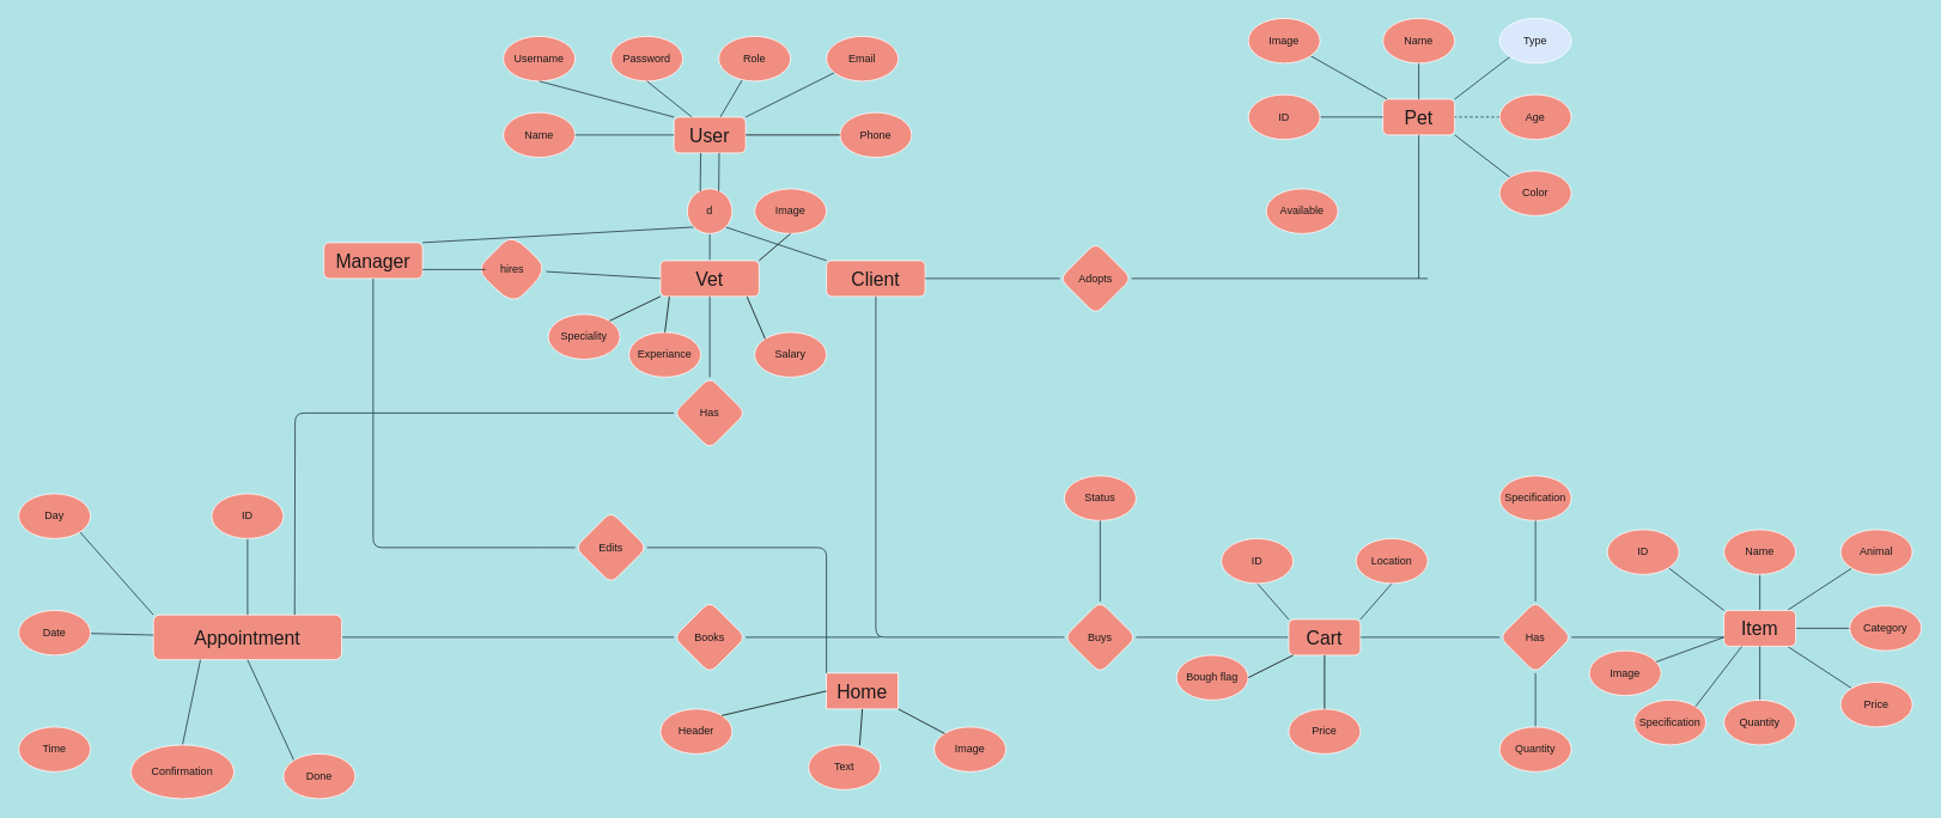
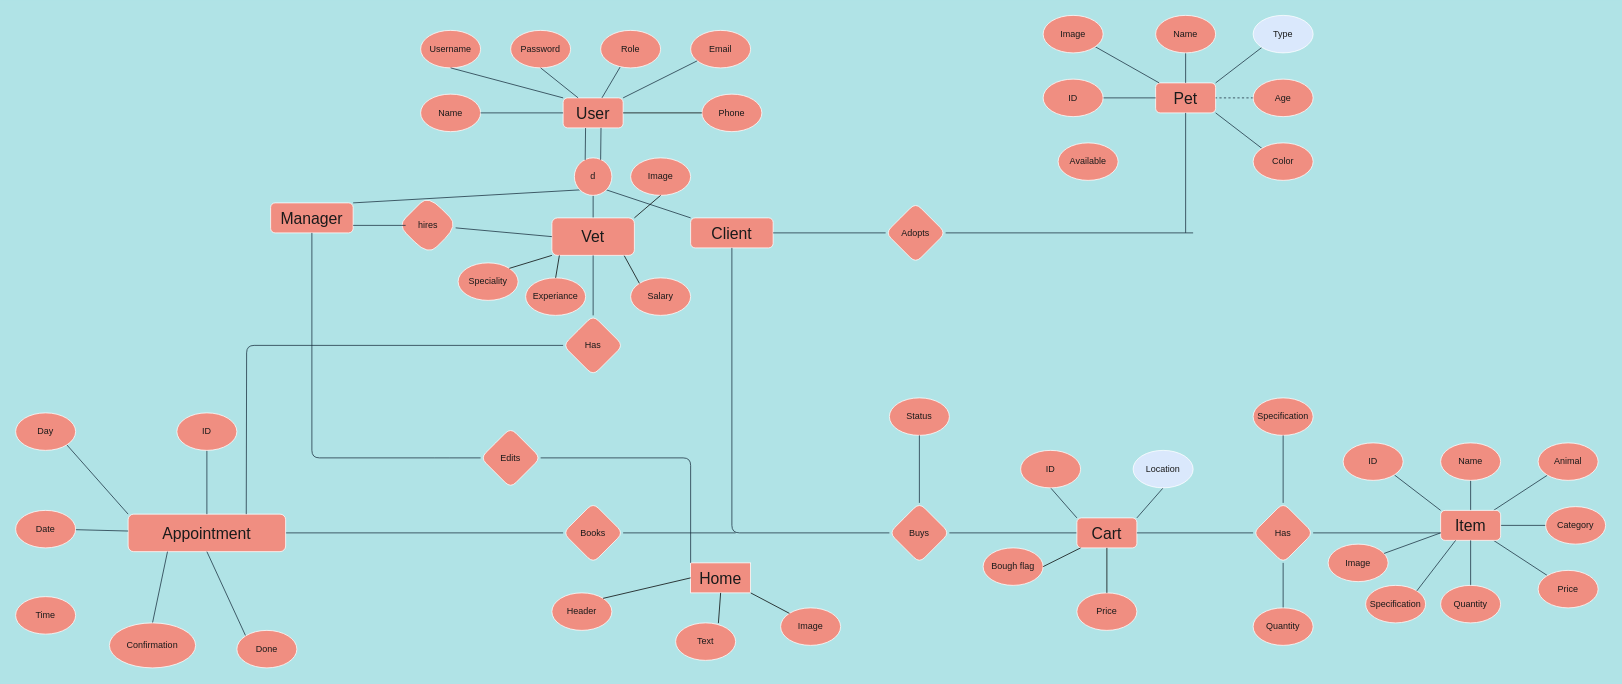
- <mxCell id="62" value="Available" style="ellipse;whiteSpace=wrap;html=1;rounded=1;fillColor=#F08E81;strokeColor=#FFFFFF;fontColor=#1A1A1A;" parent="1" vertex="1"><mxGeometry x="1410" y="210" width="80" height="50" as="geometry" /></mxCell>
+ <mxCell id="62" value="Available" style="ellipse;whiteSpace=wrap;html=1;rounded=1;fillColor=#F08E81;strokeColor=#FFFFFF;fontColor=#1A1A1A;" parent="1" vertex="1"><mxGeometry x="1410" y="190" width="80" height="50" as="geometry" /></mxCell>
- <mxCell id="48" value="&lt;font style=&quot;font-size: 21px&quot;&gt;Vet&lt;/font&gt;" style="whiteSpace=wrap;html=1;rounded=1;fillColor=#F08E81;strokeColor=#FFFFFF;fontColor=#1A1A1A;" parent="1" vertex="1"><mxGeometry x="735" y="290" width="110" height="40" as="geometry" /></mxCell>
+ <mxCell id="48" value="&lt;font style=&quot;font-size: 21px&quot;&gt;Vet&lt;/font&gt;" style="whiteSpace=wrap;html=1;rounded=1;fillColor=#F08E81;strokeColor=#FFFFFF;fontColor=#1A1A1A;" parent="1" vertex="1"><mxGeometry x="735" y="290" width="110" height="50" as="geometry" /></mxCell>
- <mxCell id="58" value="Location" style="ellipse;whiteSpace=wrap;html=1;rounded=1;fillColor=#F08E81;strokeColor=#FFFFFF;fontColor=#1A1A1A;" parent="1" vertex="1"><mxGeometry x="1510" y="600" width="80" height="50" as="geometry" /></mxCell>
+ <mxCell id="58" value="Location" style="ellipse;whiteSpace=wrap;html=1;rounded=1;fillColor=#dae8fc;strokeColor=#FFFFFF;fontColor=#1A1A1A;" parent="1" vertex="1"><mxGeometry x="1510" y="600" width="80" height="50" as="geometry" /></mxCell>
- <mxCell id="73" value="Time" style="ellipse;whiteSpace=wrap;html=1;rounded=1;fillColor=#F08E81;strokeColor=#FFFFFF;fontColor=#1A1A1A;" parent="1" vertex="1"><mxGeometry x="20" y="810" width="80" height="50" as="geometry" /></mxCell>
+ <mxCell id="73" value="Time" style="ellipse;whiteSpace=wrap;html=1;rounded=1;fillColor=#F08E81;strokeColor=#FFFFFF;fontColor=#1A1A1A;" parent="1" vertex="1"><mxGeometry x="20" y="795" width="80" height="50" as="geometry" /></mxCell>
